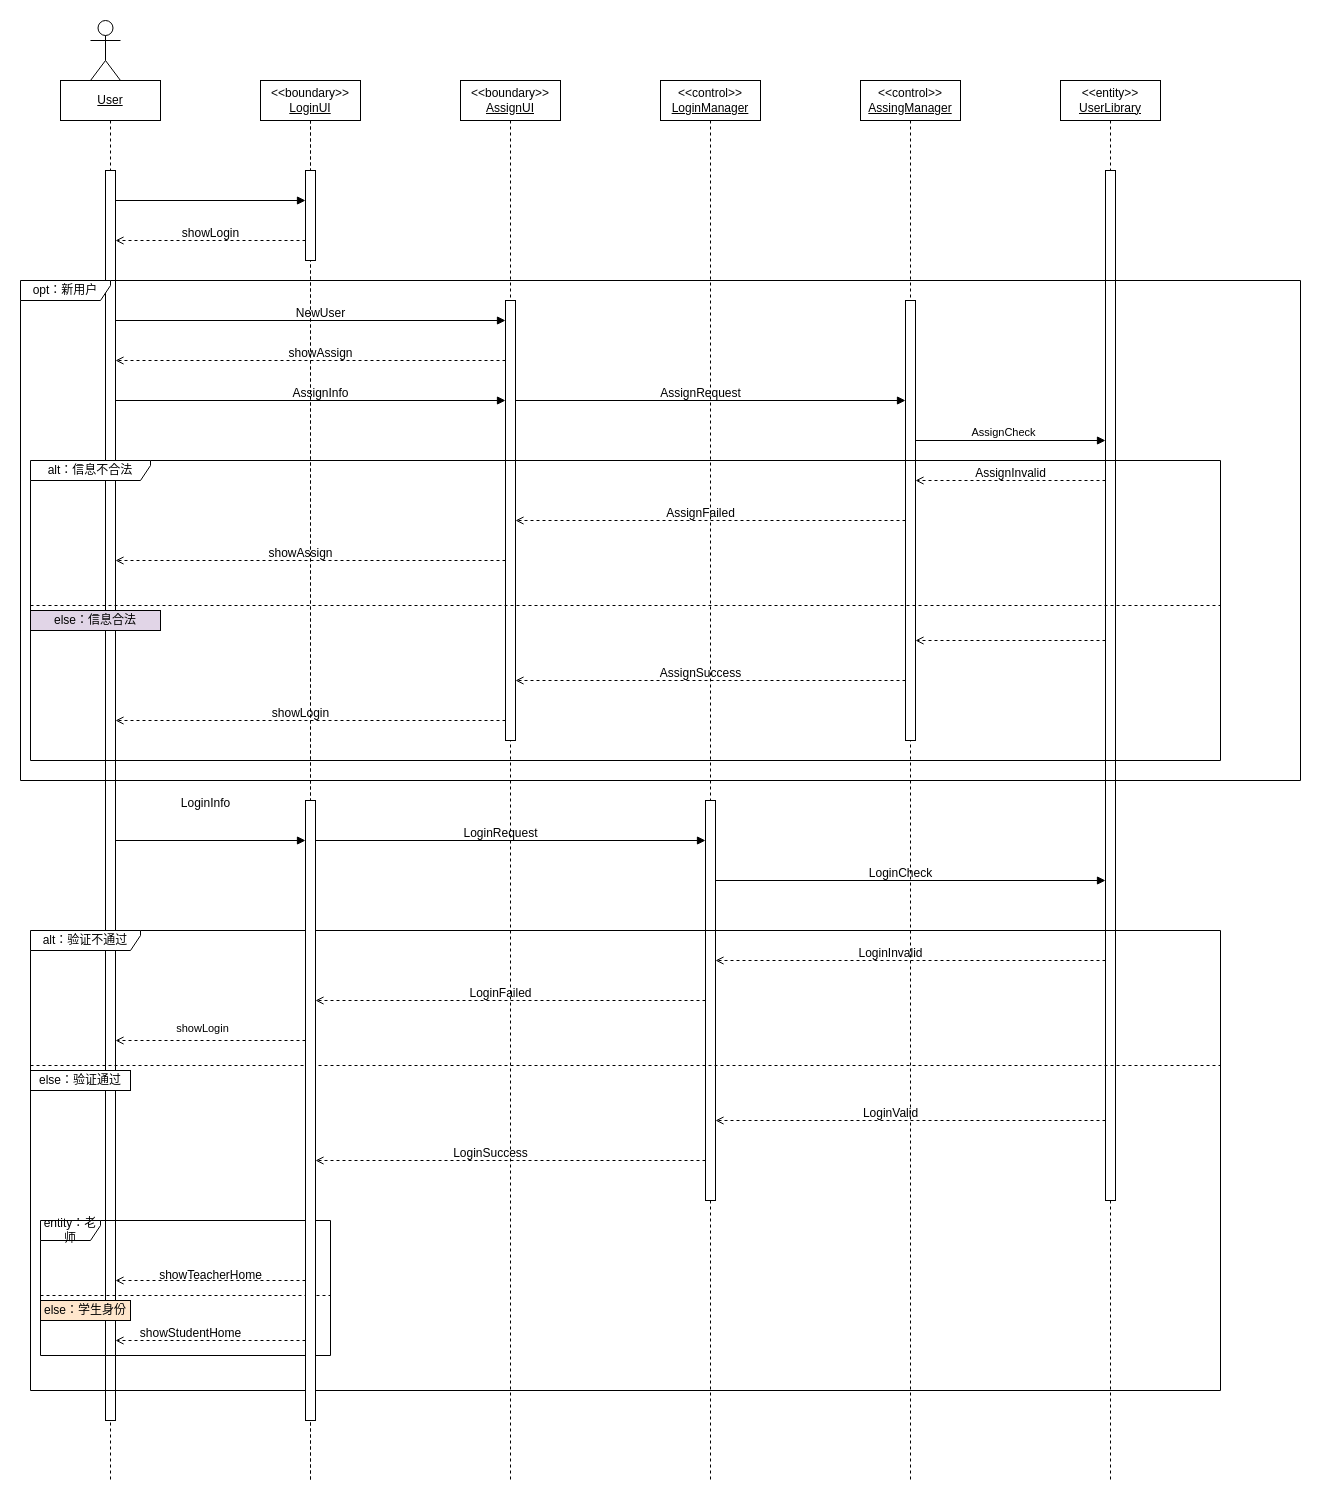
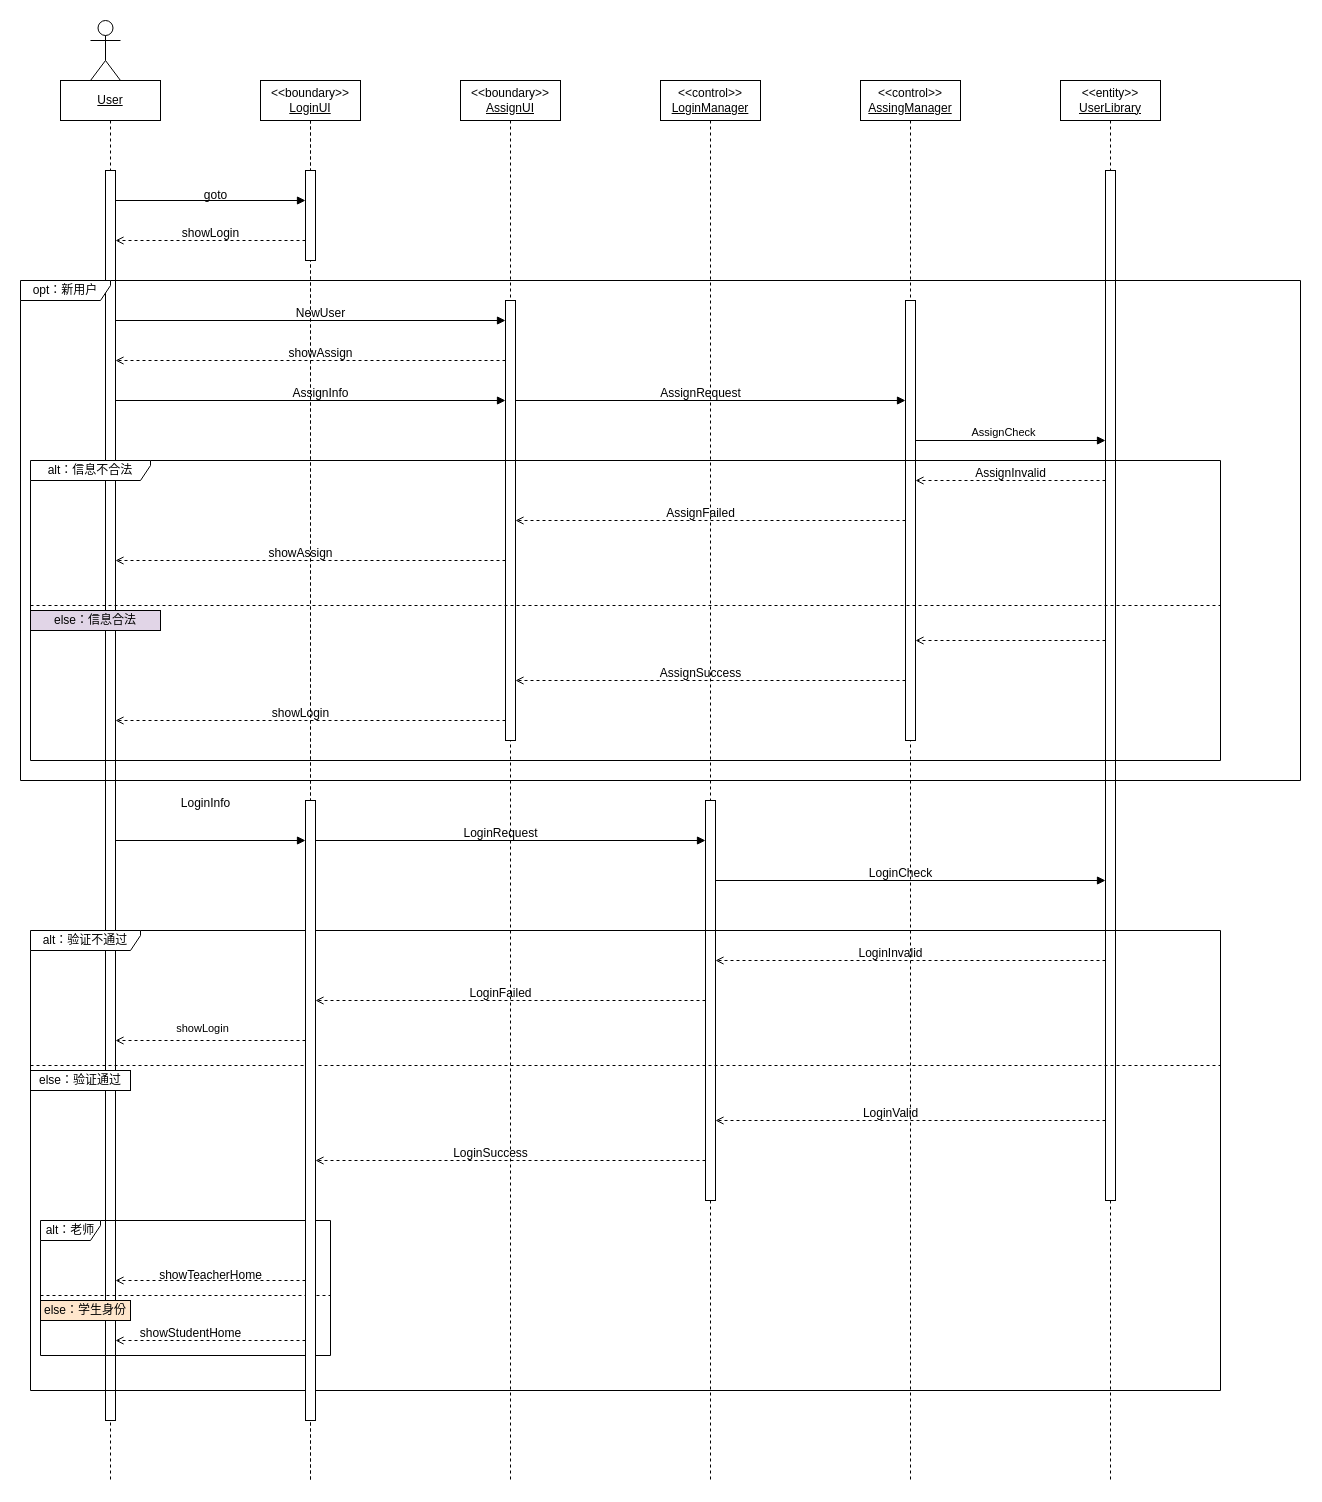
+ <mxCell id="46" value="goto" style="text;html=1;align=center;verticalAlign=middle;resizable=0;points=[];autosize=1;strokeColor=none;fillColor=none;" vertex="1" parent="1"><mxGeometry x="190" y="180" width="50" height="30" as="geometry" /></mxCell>
- <mxCell id="40" value="entity：老师" style="shape=umlFrame;whiteSpace=wrap;html=1;pointerEvents=0;recursiveResize=0;container=1;collapsible=0;width=60;height=20;" parent="1" vertex="1"><mxGeometry x="40" y="1220" width="290" height="135" as="geometry" /></mxCell>
+ <mxCell id="40" value="alt：老师" style="shape=umlFrame;whiteSpace=wrap;html=1;pointerEvents=0;recursiveResize=0;container=1;collapsible=0;width=60;height=20;" parent="1" vertex="1"><mxGeometry x="40" y="1220" width="290" height="135" as="geometry" /></mxCell>
